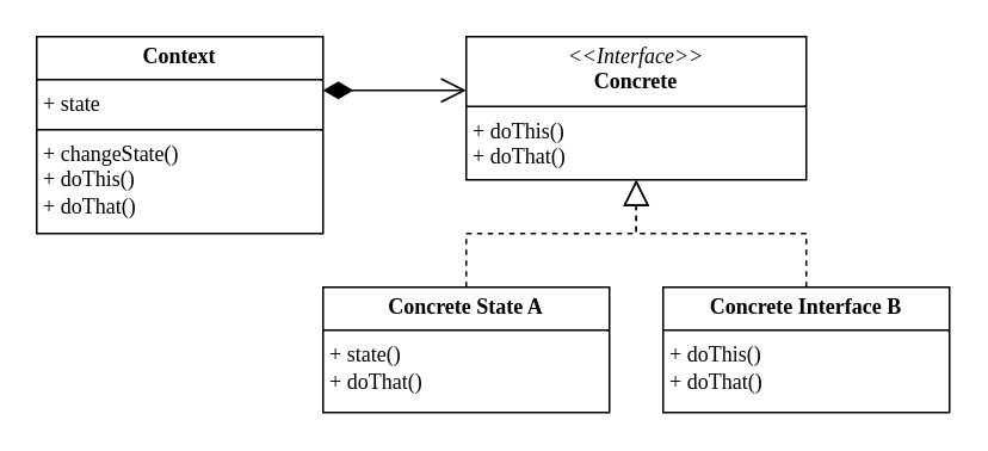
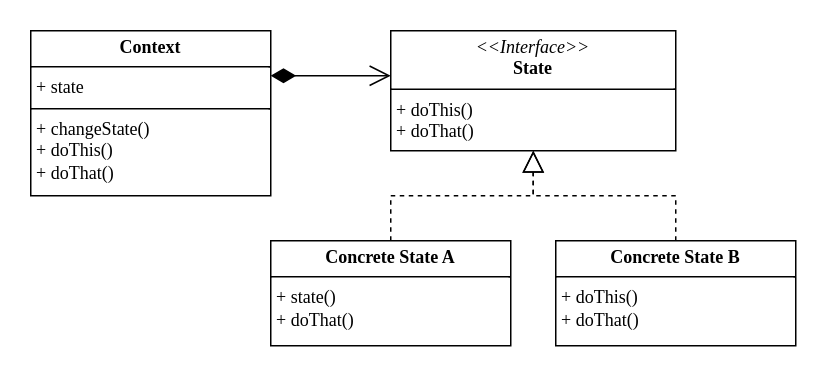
- <mxCell id="3" value="&lt;p style=&quot;margin:0px;margin-top:4px;text-align:center;&quot;&gt;&lt;i&gt;&amp;lt;&amp;lt;Interface&amp;gt;&amp;gt;&lt;/i&gt;&lt;br&gt;&lt;b&gt;Concrete&lt;/b&gt;&lt;/p&gt;&lt;hr style=&quot;border-style:solid;&quot; size=&quot;1&quot;&gt;&lt;p style=&quot;margin:0px;margin-left:4px;&quot;&gt;+ doThis()&lt;br&gt;+ doThat()&lt;/p&gt;" style="verticalAlign=top;align=left;overflow=fill;html=1;whiteSpace=wrap;fontFamily=Space Mono;" vertex="1" parent="1"><mxGeometry x="260" y="20" width="190" height="80" as="geometry" /></mxCell>
+ <mxCell id="3" value="&lt;p style=&quot;margin:0px;margin-top:4px;text-align:center;&quot;&gt;&lt;i&gt;&amp;lt;&amp;lt;Interface&amp;gt;&amp;gt;&lt;/i&gt;&lt;br&gt;&lt;b&gt;State&lt;/b&gt;&lt;/p&gt;&lt;hr style=&quot;border-style:solid;&quot; size=&quot;1&quot;&gt;&lt;p style=&quot;margin:0px;margin-left:4px;&quot;&gt;+ doThis()&lt;br&gt;+ doThat()&lt;/p&gt;" style="verticalAlign=top;align=left;overflow=fill;html=1;whiteSpace=wrap;fontFamily=Space Mono;" vertex="1" parent="1"><mxGeometry x="260" y="20" width="190" height="80" as="geometry" /></mxCell>
- <mxCell id="7" value="&lt;p style=&quot;margin:0px;margin-top:4px;text-align:center;&quot;&gt;&lt;b&gt;Concrete Interface B&lt;/b&gt;&lt;/p&gt;&lt;hr style=&quot;border-style:solid;&quot; size=&quot;1&quot;&gt;&lt;p style=&quot;margin:0px;margin-left:4px;&quot;&gt;+ doThis()&lt;br&gt;+ doThat()&lt;br&gt;&lt;/p&gt;" style="verticalAlign=top;align=left;overflow=fill;html=1;whiteSpace=wrap;fontFamily=Space Mono;" vertex="1" parent="1"><mxGeometry x="370" y="160" width="160" height="70" as="geometry" /></mxCell>
+ <mxCell id="7" value="&lt;p style=&quot;margin:0px;margin-top:4px;text-align:center;&quot;&gt;&lt;b&gt;Concrete State B&lt;/b&gt;&lt;/p&gt;&lt;hr style=&quot;border-style:solid;&quot; size=&quot;1&quot;&gt;&lt;p style=&quot;margin:0px;margin-left:4px;&quot;&gt;+ doThis()&lt;br&gt;+ doThat()&lt;br&gt;&lt;/p&gt;" style="verticalAlign=top;align=left;overflow=fill;html=1;whiteSpace=wrap;fontFamily=Space Mono;" vertex="1" parent="1"><mxGeometry x="370" y="160" width="160" height="70" as="geometry" /></mxCell>
